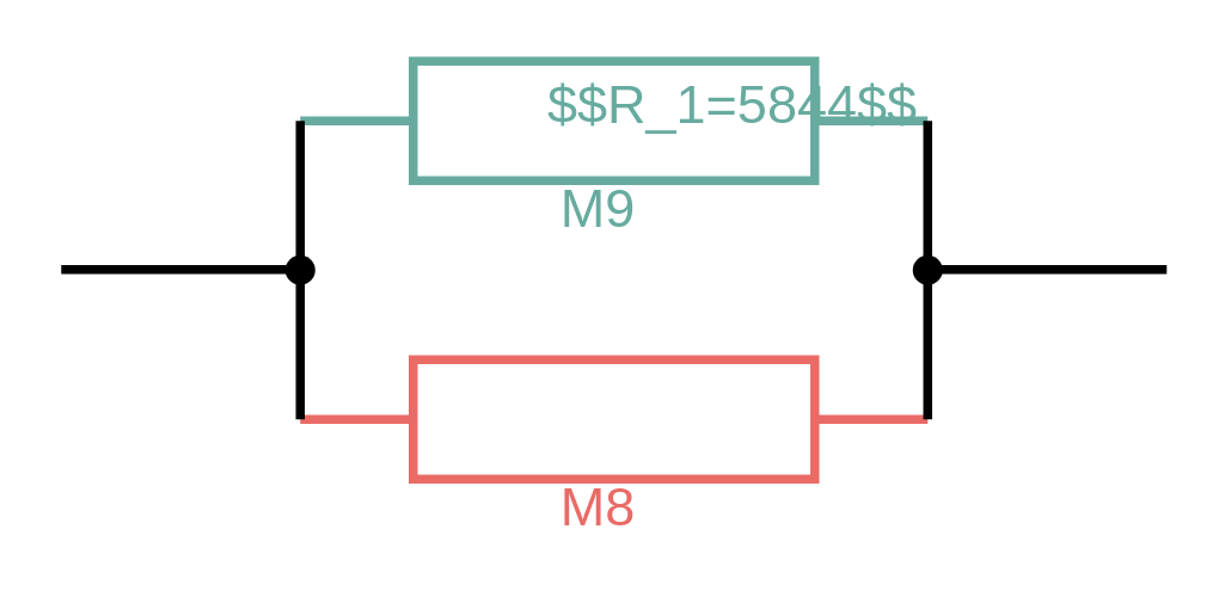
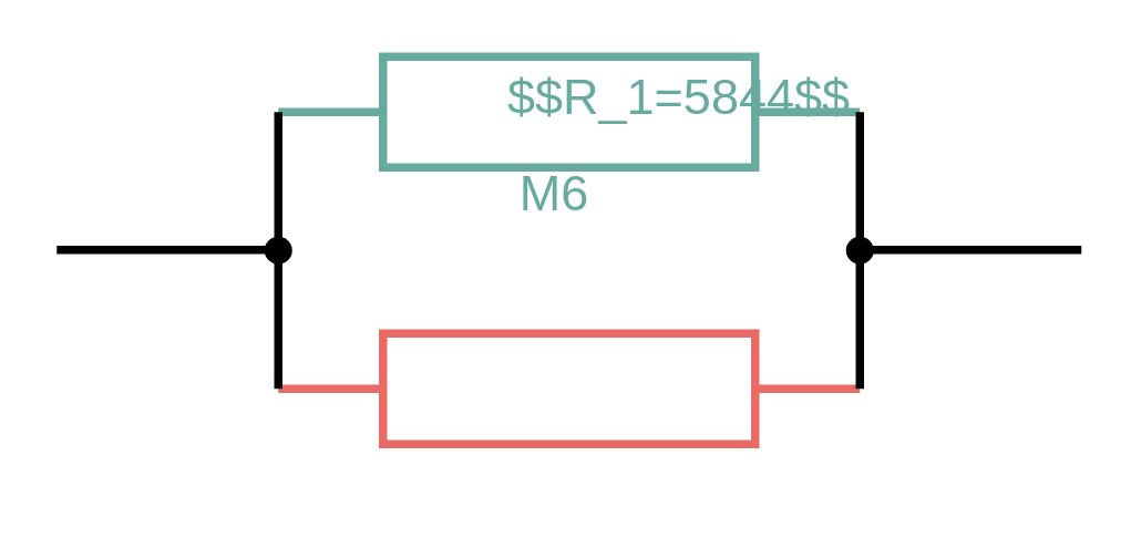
- <mxCell id="9" value="&lt;font style=&quot;font-size: 18px;&quot; color=&quot;#67ab9f&quot;&gt;M9&lt;/font&gt;" style="text;html=1;strokeColor=none;fillColor=none;align=center;verticalAlign=middle;whiteSpace=wrap;rounded=0;strokeWidth=3;" vertex="1" parent="1"><mxGeometry x="180" y="60" width="40" height="20" as="geometry" /></mxCell>
+ <mxCell id="9" value="&lt;font style=&quot;font-size: 18px;&quot; color=&quot;#67ab9f&quot;&gt;M6&lt;/font&gt;" style="text;html=1;strokeColor=none;fillColor=none;align=center;verticalAlign=middle;whiteSpace=wrap;rounded=0;strokeWidth=3;" vertex="1" parent="1"><mxGeometry x="180" y="60" width="40" height="20" as="geometry" /></mxCell>
- <mxCell id="10" value="&lt;font style=&quot;font-size: 18px;&quot; color=&quot;#ea6b66&quot;&gt;M8&lt;/font&gt;" style="text;html=1;strokeColor=none;fillColor=none;align=center;verticalAlign=middle;whiteSpace=wrap;rounded=0;strokeWidth=3;" vertex="1" parent="1"><mxGeometry x="180" y="160" width="40" height="20" as="geometry" /></mxCell>
